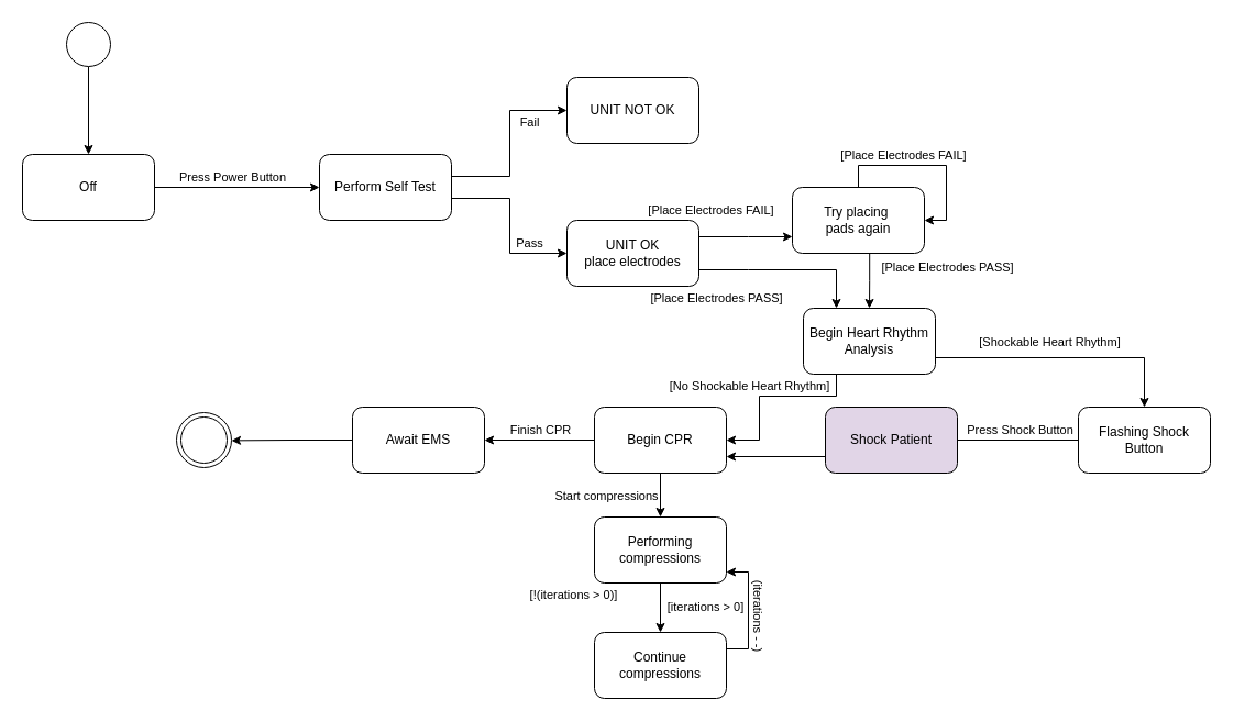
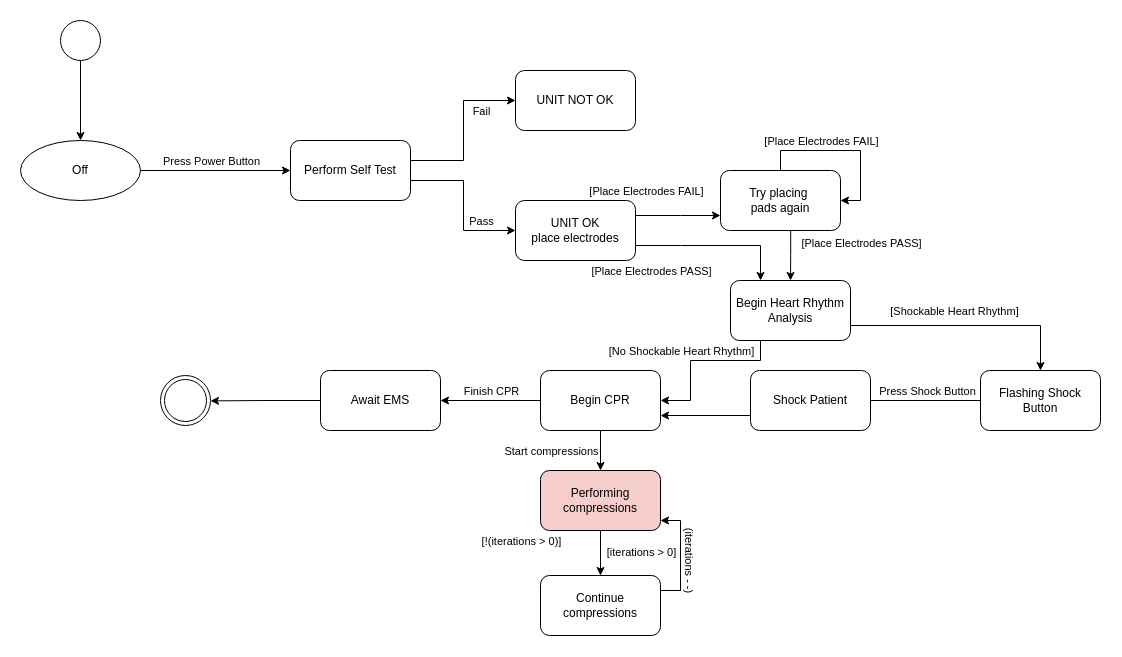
- <mxCell id="2" value="Off" style="rounded=1;whiteSpace=wrap;html=1;" vertex="1" parent="1"><mxGeometry x="20" y="140" width="120" height="60" as="geometry" /></mxCell>
+ <mxCell id="2" value="Off" style="ellipse;whiteSpace=wrap;html=1;" vertex="1" parent="1"><mxGeometry x="20" y="140" width="120" height="60" as="geometry" /></mxCell>
- <mxCell id="47" value="Shock Patient" style="rounded=1;whiteSpace=wrap;html=1;fillColor=#e1d5e7;" vertex="1" parent="1"><mxGeometry x="750" y="370" width="120" height="60" as="geometry" /></mxCell>
+ <mxCell id="47" value="Shock Patient" style="rounded=1;whiteSpace=wrap;html=1;" vertex="1" parent="1"><mxGeometry x="750" y="370" width="120" height="60" as="geometry" /></mxCell>
- <mxCell id="39" value="Performing compressions" style="rounded=1;whiteSpace=wrap;html=1;" vertex="1" parent="1"><mxGeometry x="540" y="470" width="120" height="60" as="geometry" /></mxCell>
+ <mxCell id="39" value="Performing compressions" style="rounded=1;whiteSpace=wrap;html=1;fillColor=#f8cecc;" vertex="1" parent="1"><mxGeometry x="540" y="470" width="120" height="60" as="geometry" /></mxCell>
